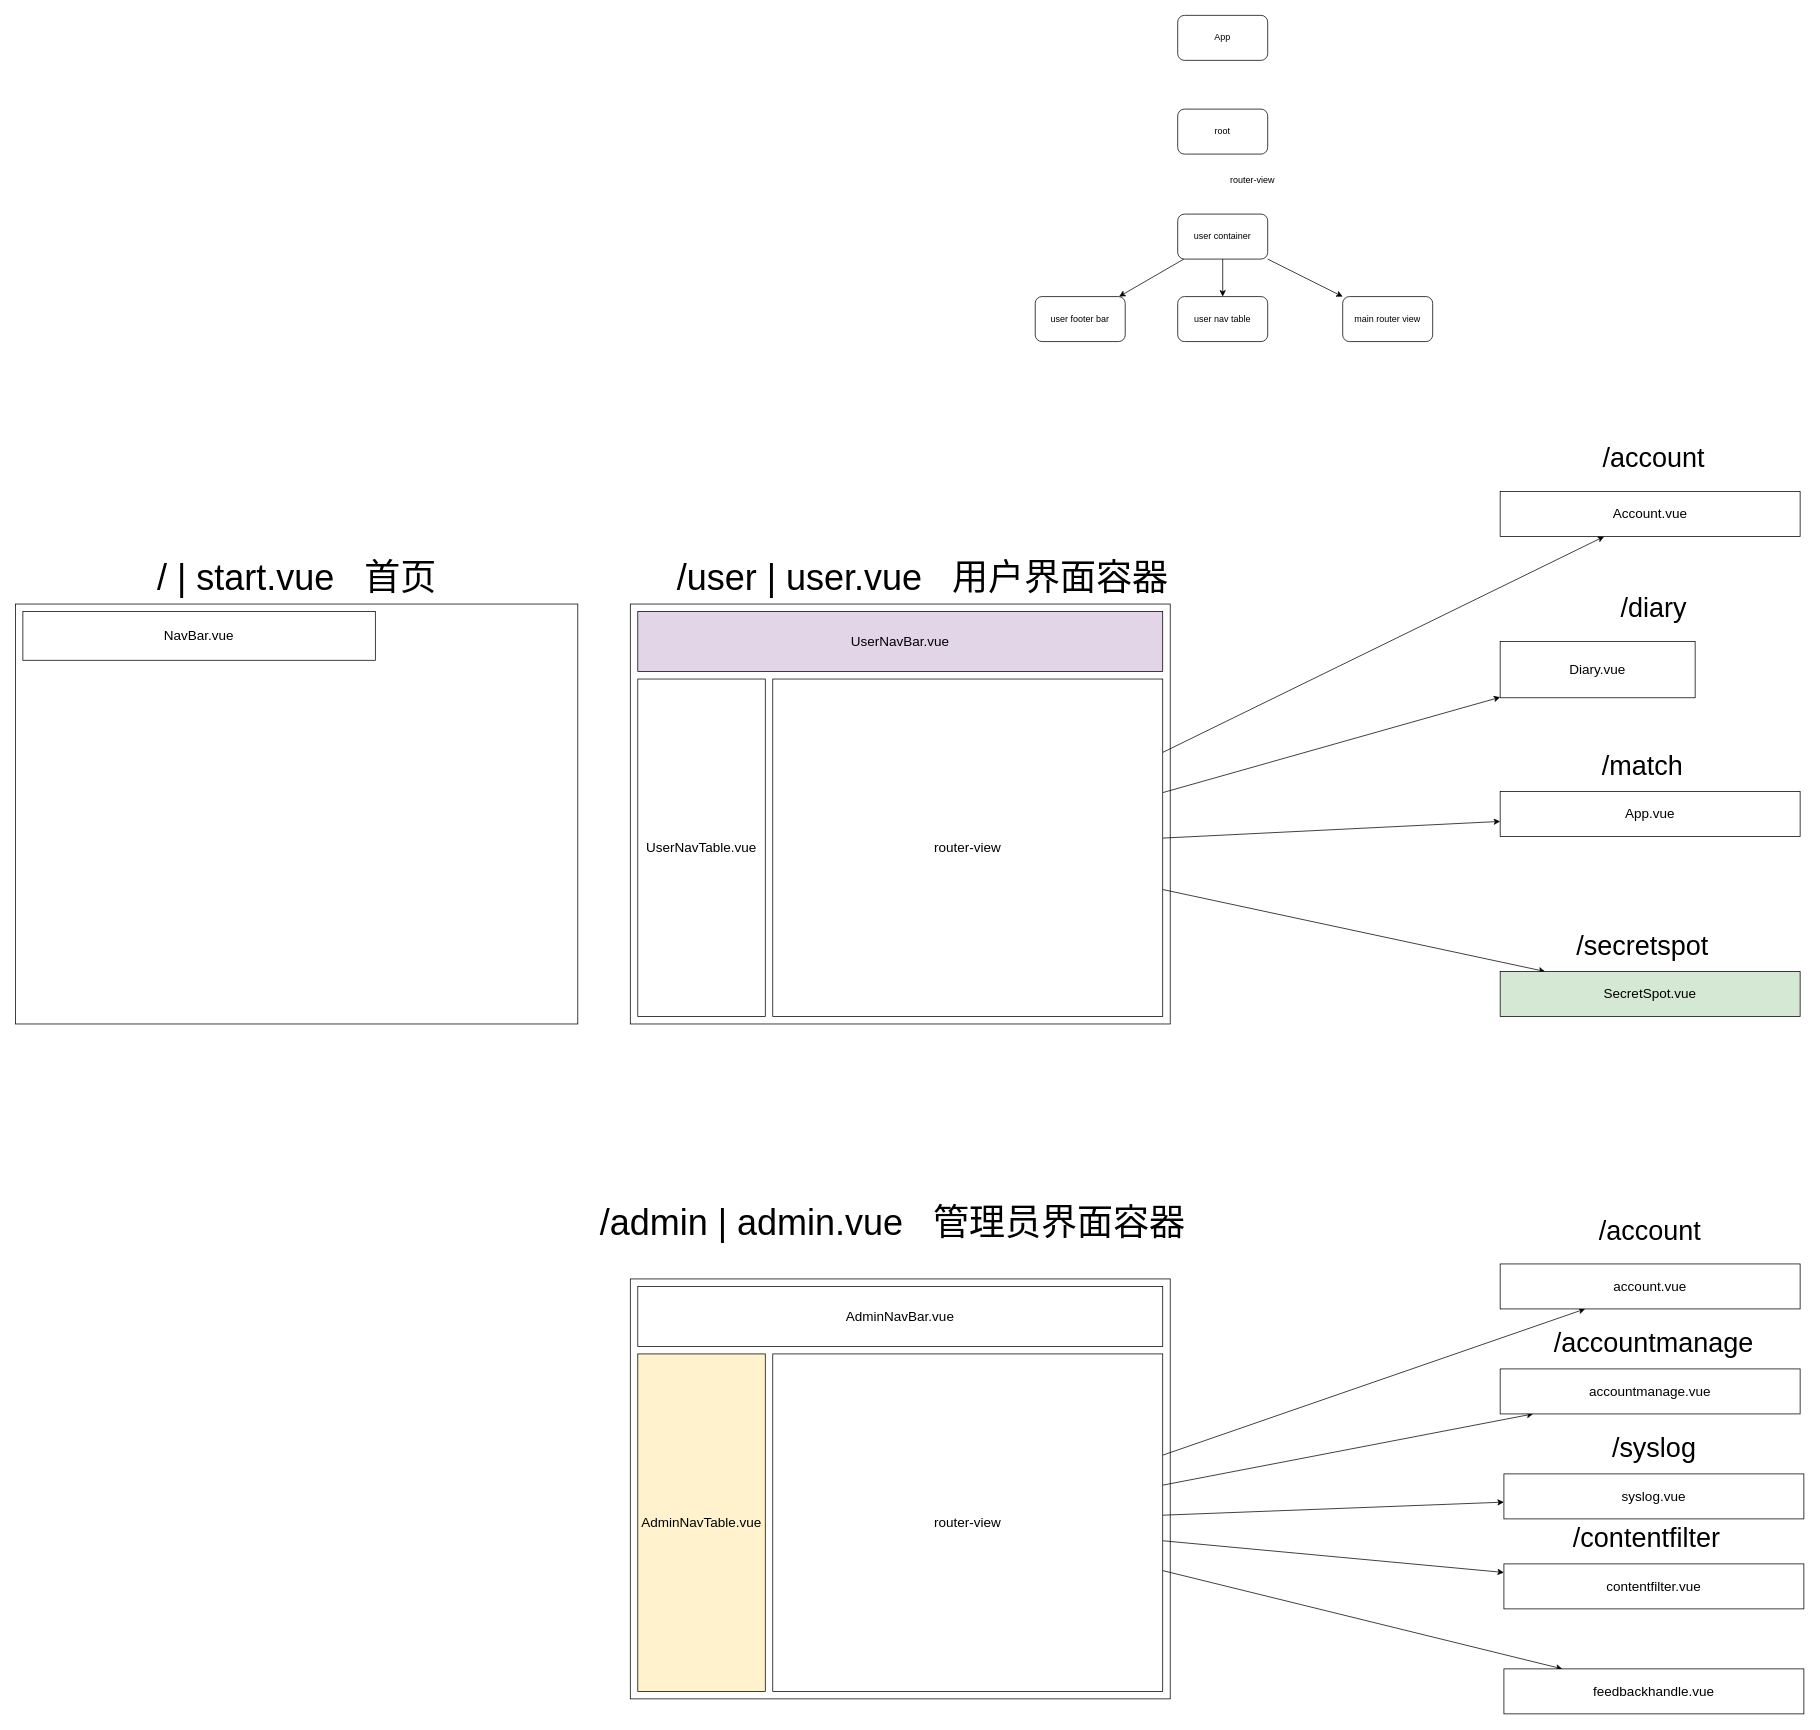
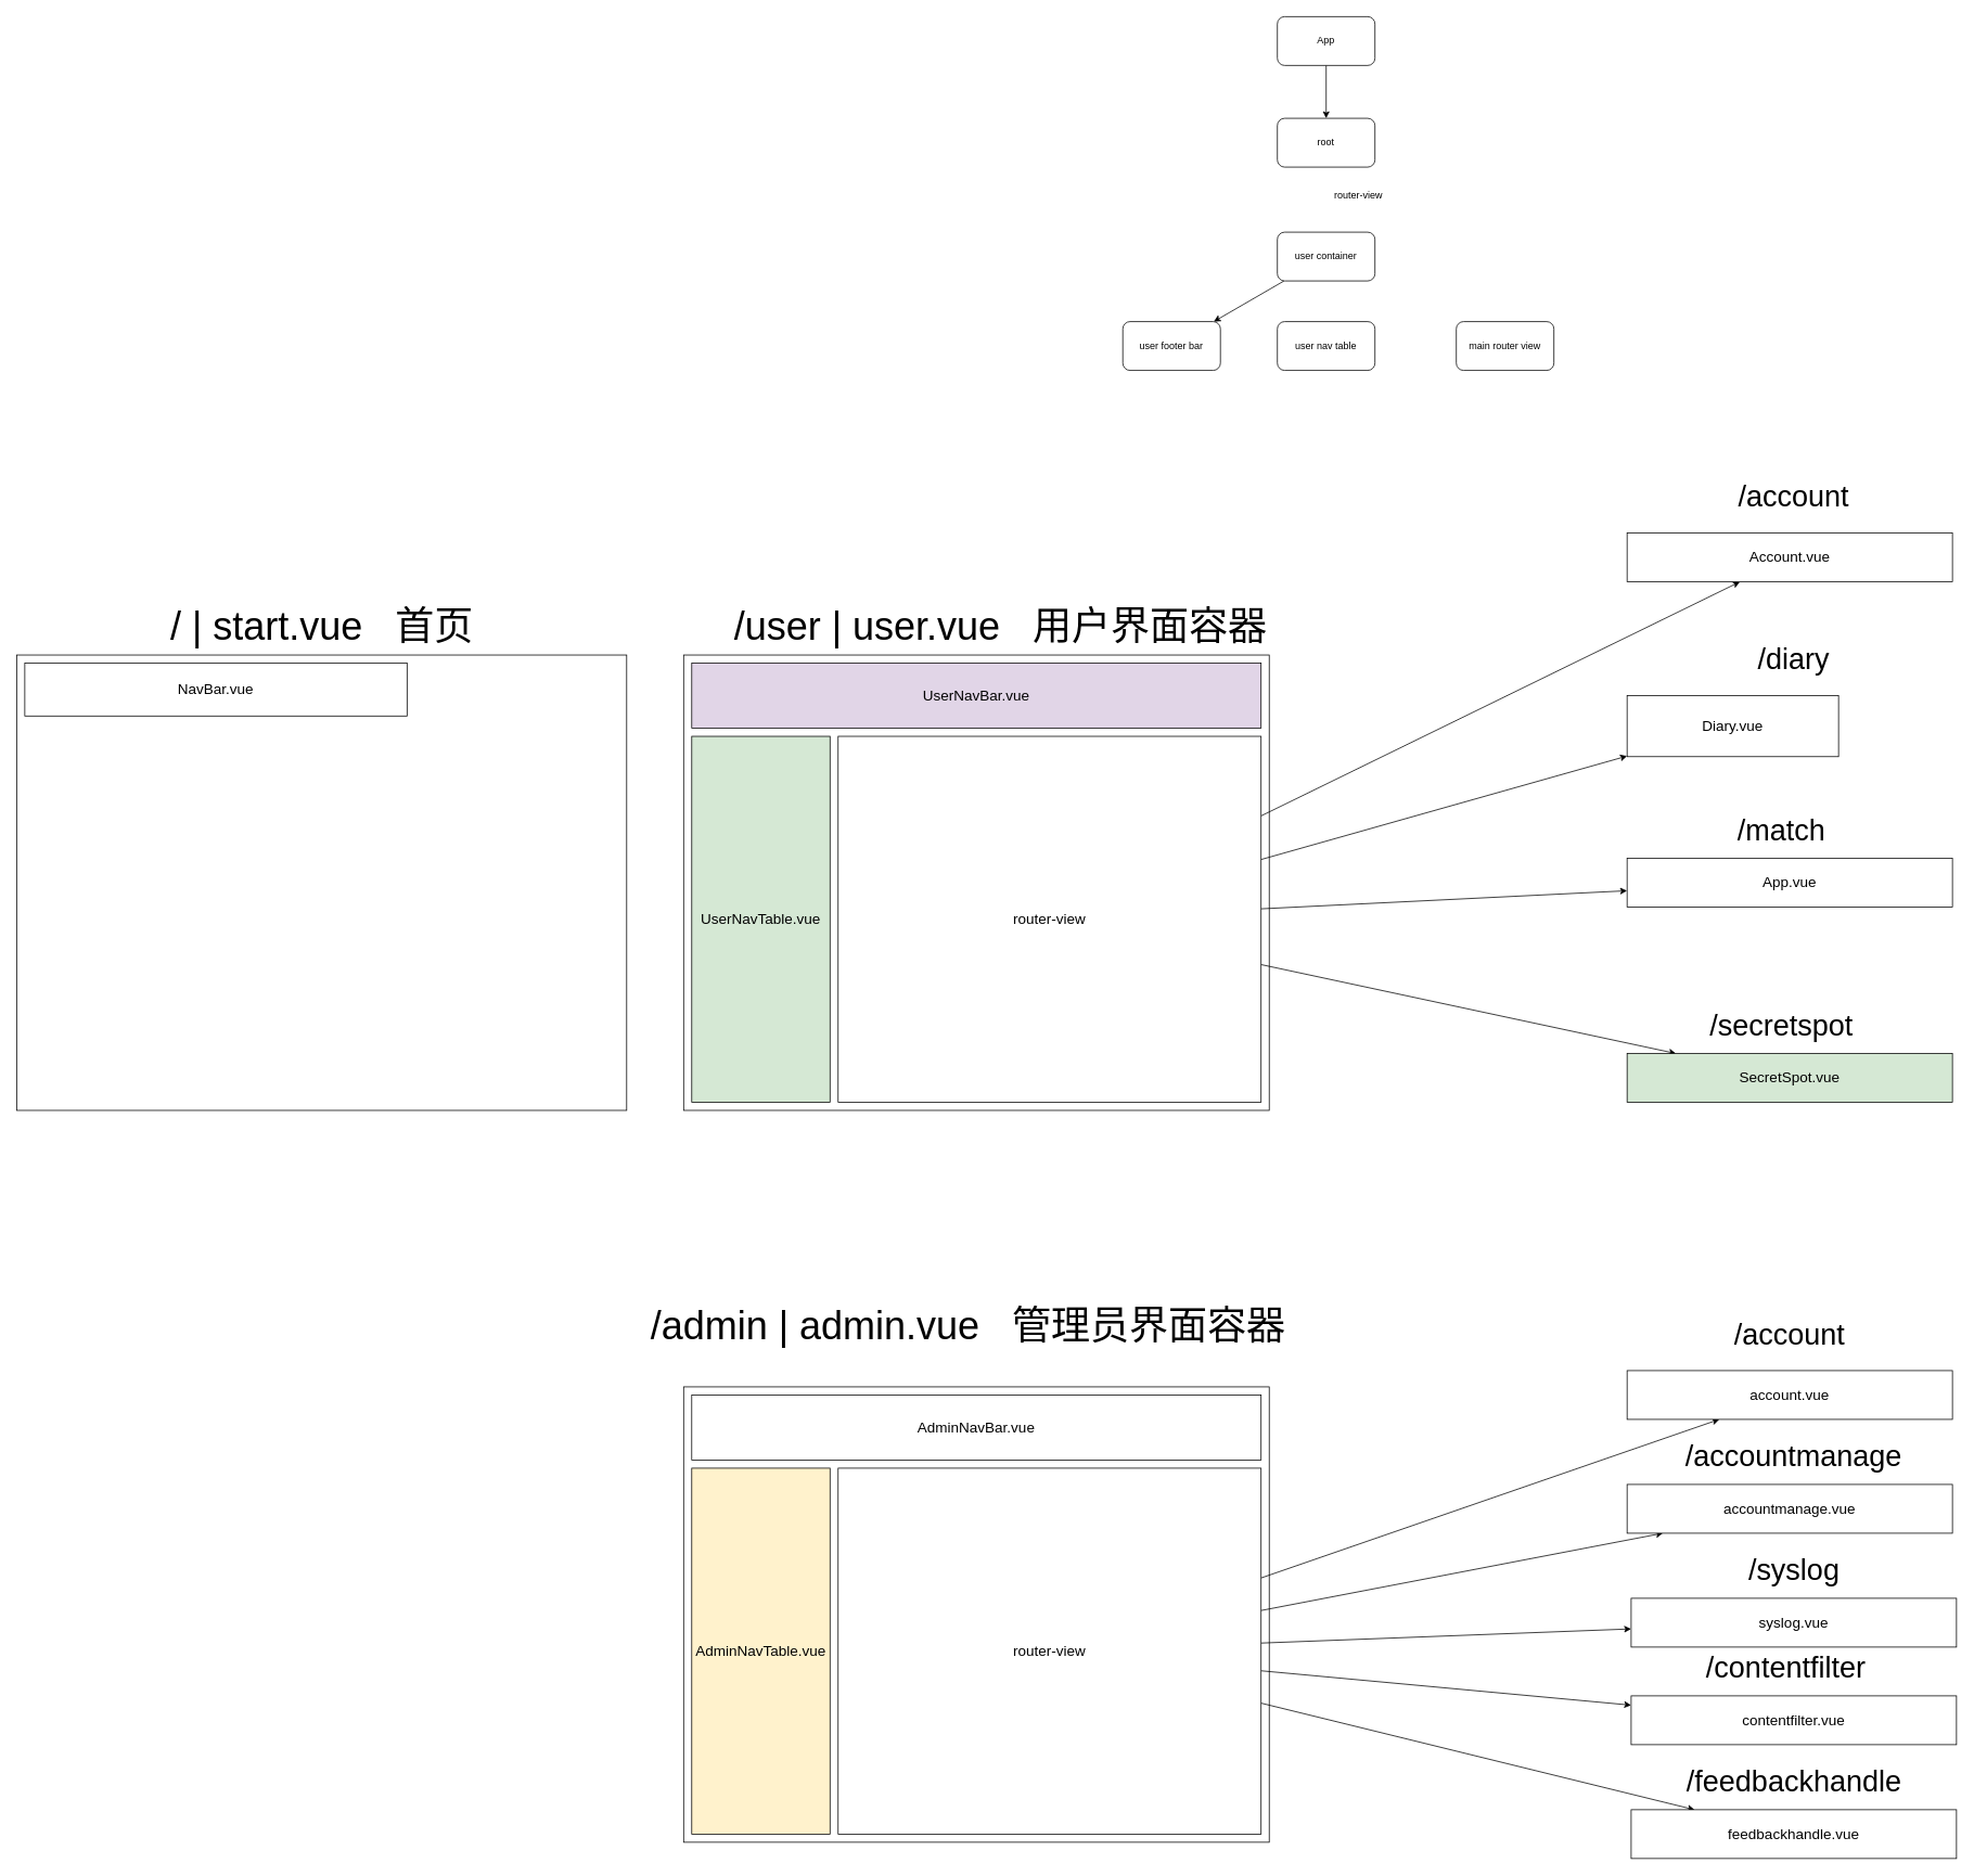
+ <mxCell id="42" value="" style="edgeStyle=none;html=1;" parent="1" source="43" target="44" edge="1"><mxGeometry relative="1" as="geometry" /></mxCell>
- <mxCell id="46" value="" style="edgeStyle=none;html=1;" parent="1" source="48" target="50" edge="1"><mxGeometry relative="1" as="geometry" /></mxCell>
- <mxCell id="47" value="" style="edgeStyle=none;html=1;" parent="1" source="48" target="51" edge="1"><mxGeometry relative="1" as="geometry" /></mxCell>
- <mxCell id="7" value="&lt;font style=&quot;font-size: 18px;&quot;&gt;UserNavTable.vue&lt;/font&gt;" style="rounded=0;whiteSpace=wrap;html=1;" parent="1" vertex="1"><mxGeometry x="850" y="905" width="170" height="450" as="geometry" /></mxCell>
+ <mxCell id="7" value="&lt;font style=&quot;font-size: 18px;&quot;&gt;UserNavTable.vue&lt;/font&gt;" style="rounded=0;whiteSpace=wrap;html=1;fillColor=#d5e8d4;" parent="1" vertex="1"><mxGeometry x="850" y="905" width="170" height="450" as="geometry" /></mxCell>
+ <mxCell id="37" value="&lt;span style=&quot;font-size: 36px;&quot;&gt;/feedbackhandle&lt;/span&gt;" style="text;html=1;strokeColor=none;fillColor=none;align=center;verticalAlign=middle;whiteSpace=wrap;rounded=0;fontSize=18;" parent="1" vertex="1"><mxGeometry x="2052.5" y="2165" width="305" height="50" as="geometry" /></mxCell>
